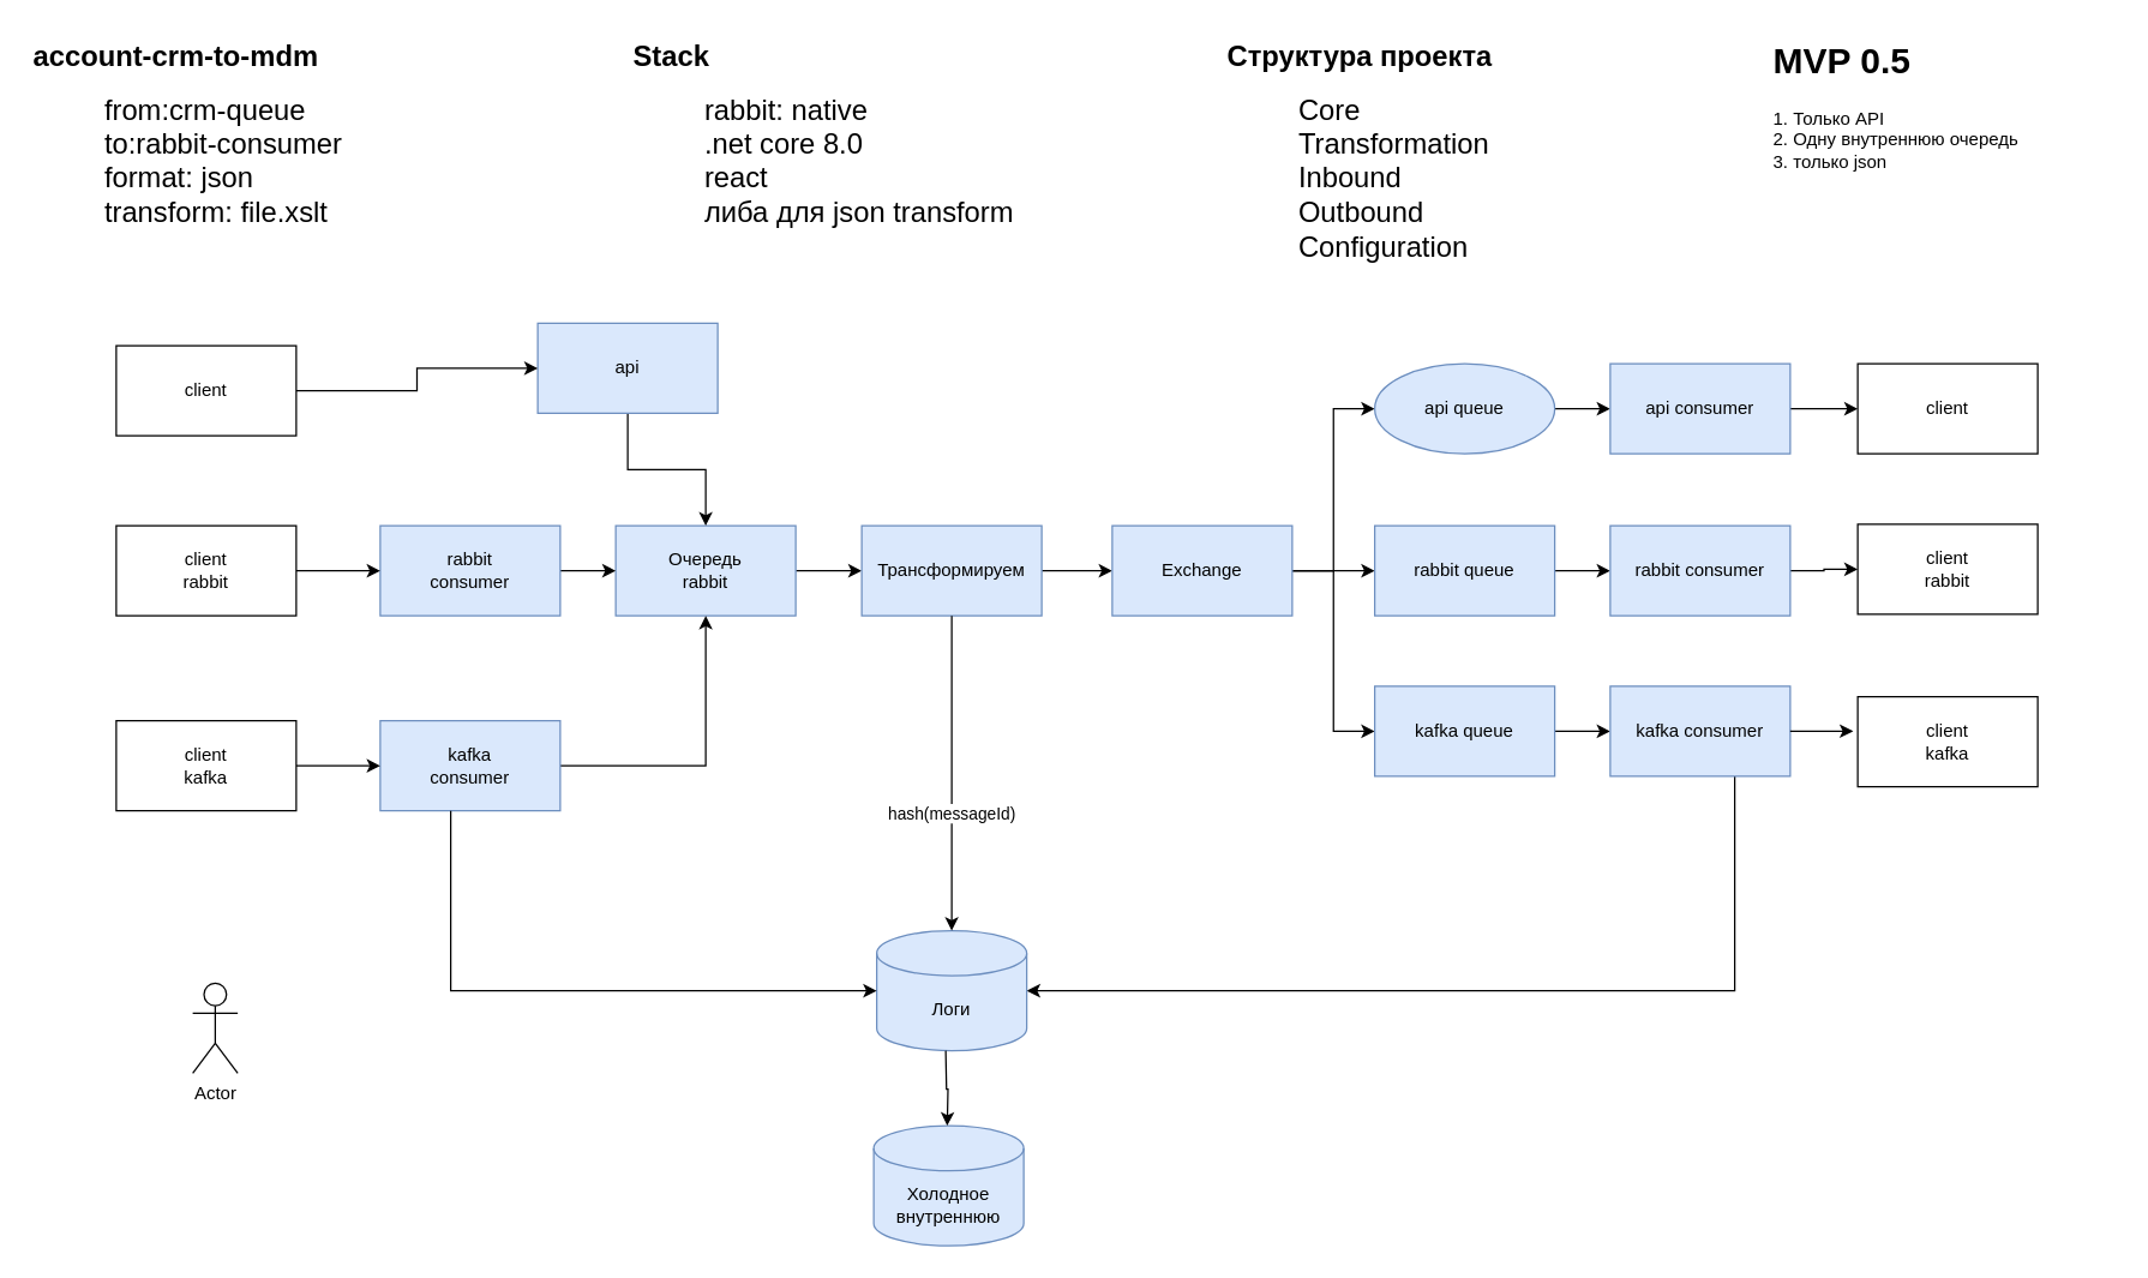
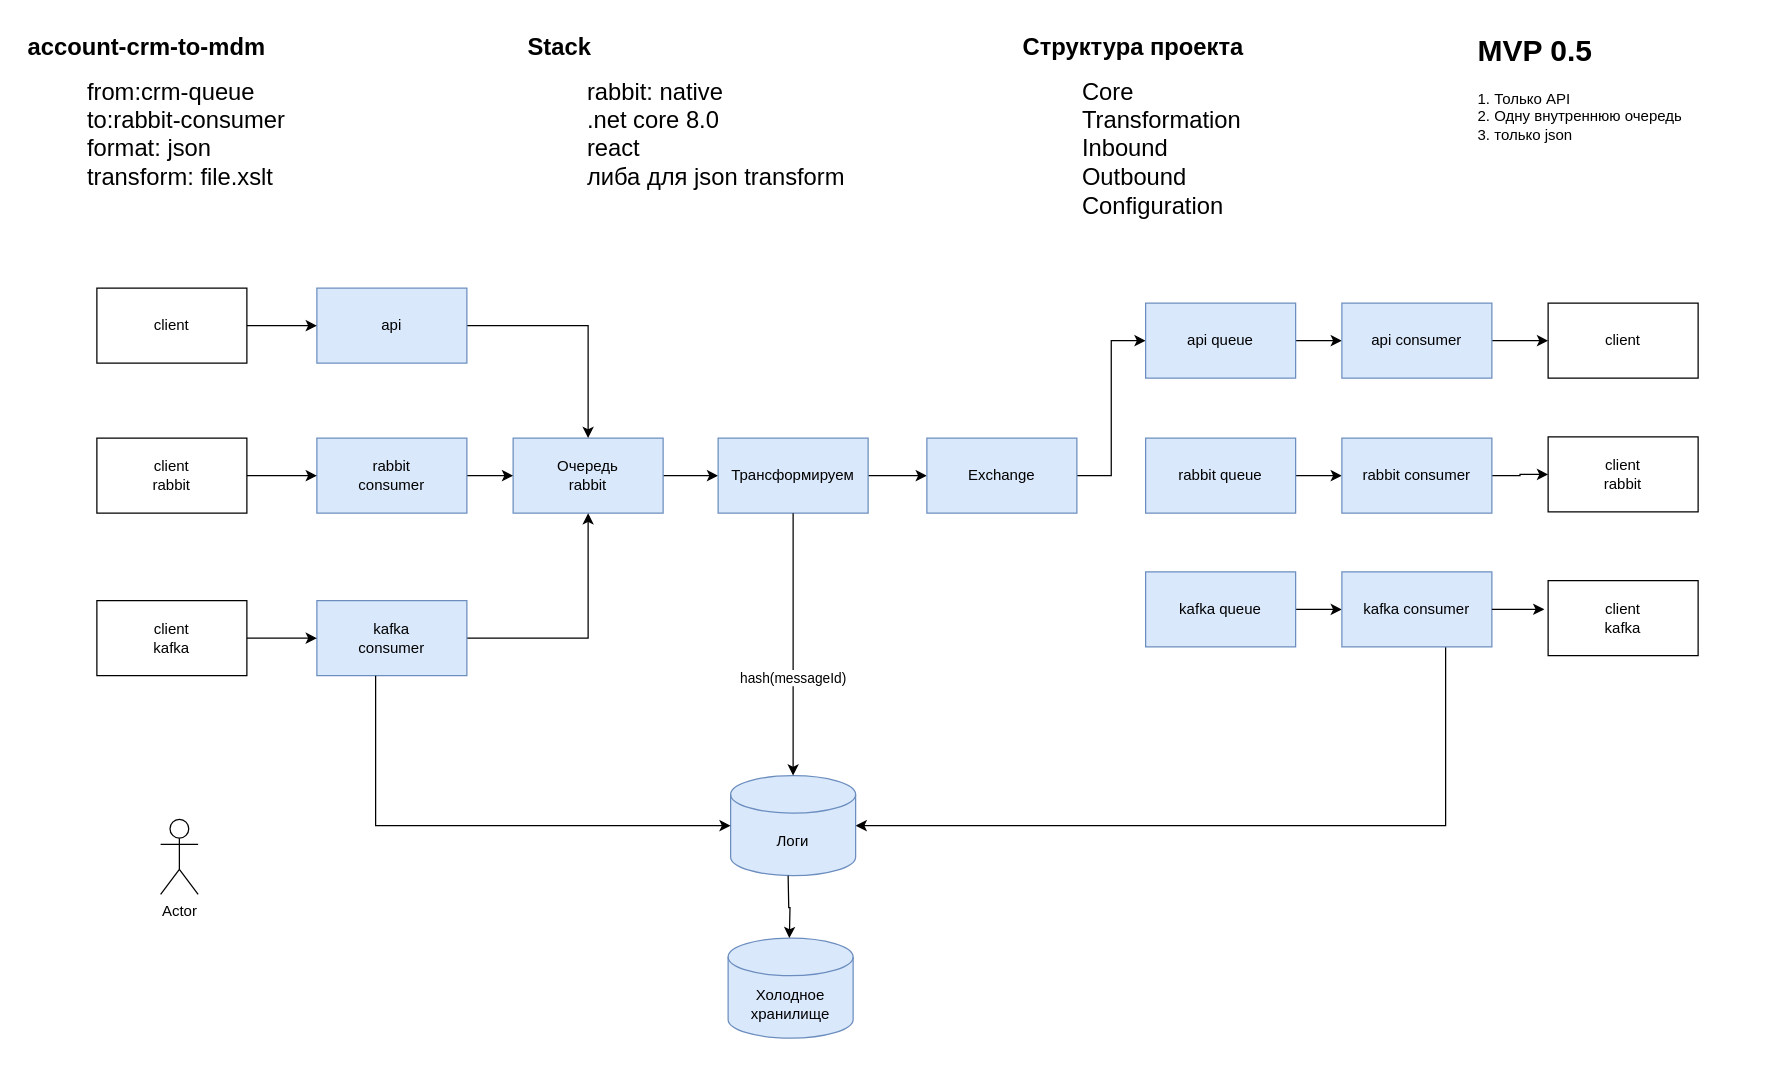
- <mxCell id="11" value="api" style="rounded=0;whiteSpace=wrap;html=1;fillColor=#dae8fc;strokeColor=#6c8ebf;" vertex="1" parent="1"><mxGeometry x="358" y="215" width="120" height="60" as="geometry" /></mxCell>
+ <mxCell id="11" value="api" style="rounded=0;whiteSpace=wrap;html=1;fillColor=#dae8fc;strokeColor=#6c8ebf;" vertex="1" parent="1"><mxGeometry x="253" y="230" width="120" height="60" as="geometry" /></mxCell>
- <mxCell id="17" value="api queue" style="ellipse;whiteSpace=wrap;html=1;fillColor=#dae8fc;strokeColor=#6c8ebf;" vertex="1" parent="1"><mxGeometry x="916" y="242" width="120" height="60" as="geometry" /></mxCell>
+ <mxCell id="17" value="api queue" style="rounded=0;whiteSpace=wrap;html=1;fillColor=#dae8fc;strokeColor=#6c8ebf;" vertex="1" parent="1"><mxGeometry x="916" y="242" width="120" height="60" as="geometry" /></mxCell>
- <mxCell id="7" style="edgeStyle=orthogonalEdgeStyle;rounded=0;orthogonalLoop=1;jettySize=auto;html=1;entryX=0;entryY=0.5;entryDx=0;entryDy=0;" edge="1" parent="1" source="9" target="19"><mxGeometry relative="1" as="geometry" /></mxCell>
- <mxCell id="8" style="edgeStyle=orthogonalEdgeStyle;rounded=0;orthogonalLoop=1;jettySize=auto;html=1;entryX=0;entryY=0.5;entryDx=0;entryDy=0;" edge="1" parent="1" source="9" target="21"><mxGeometry relative="1" as="geometry" /></mxCell>
- <mxCell id="43" value="Холодное&lt;div&gt;внутреннюю&lt;/div&gt;" style="shape=cylinder3;whiteSpace=wrap;html=1;boundedLbl=1;backgroundOutline=1;size=15;fillColor=#dae8fc;strokeColor=#6c8ebf;" vertex="1" parent="1"><mxGeometry x="582" y="750" width="100" height="80" as="geometry" /></mxCell>
+ <mxCell id="43" value="Холодное&lt;div&gt;хранилище&lt;/div&gt;" style="shape=cylinder3;whiteSpace=wrap;html=1;boundedLbl=1;backgroundOutline=1;size=15;fillColor=#dae8fc;strokeColor=#6c8ebf;" vertex="1" parent="1"><mxGeometry x="582" y="750" width="100" height="80" as="geometry" /></mxCell>
